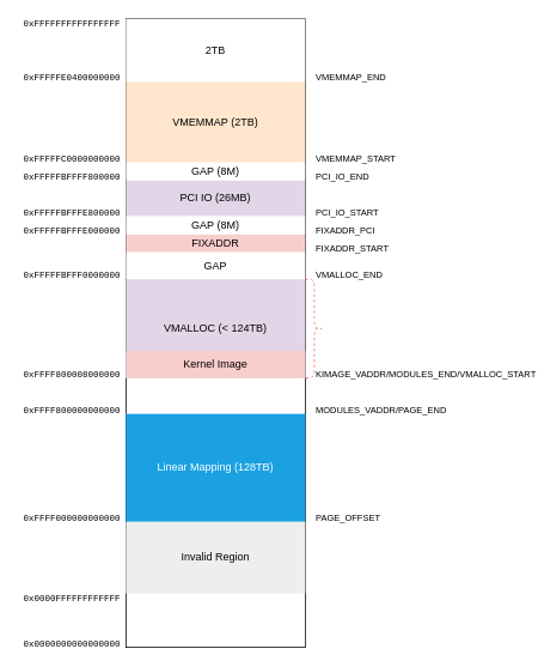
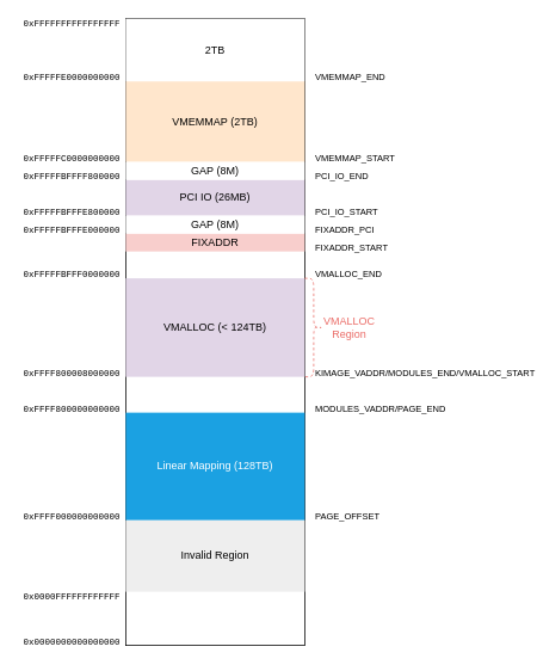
- <mxCell id="14" value="&lt;font style=&quot;font-size: 10px;&quot; face=&quot;Courier New&quot;&gt;0xFFFFFE0400000000&lt;/font&gt;" style="text;html=1;strokeColor=none;fillColor=none;align=center;verticalAlign=middle;whiteSpace=wrap;rounded=0;comic=0;" vertex="1" parent="1"><mxGeometry x="20" y="80" width="120" height="10" as="geometry" /></mxCell>
+ <mxCell id="14" value="&lt;font style=&quot;font-size: 10px;&quot; face=&quot;Courier New&quot;&gt;0xFFFFFE0000000000&lt;/font&gt;" style="text;html=1;strokeColor=none;fillColor=none;align=center;verticalAlign=middle;whiteSpace=wrap;rounded=0;comic=0;" vertex="1" parent="1"><mxGeometry x="20" y="80" width="120" height="10" as="geometry" /></mxCell>
- <mxCell id="34" value="GAP" style="rounded=0;whiteSpace=wrap;html=1;strokeColor=none;" vertex="1" parent="1"><mxGeometry x="140" y="280" width="200" height="30" as="geometry" /></mxCell>
+ <mxCell id="36" value="&lt;font color=&quot;#ea6b66&quot;&gt;VMALLOC Region&lt;/font&gt;" style="text;html=1;strokeColor=none;fillColor=none;align=center;verticalAlign=middle;whiteSpace=wrap;rounded=0;" vertex="1" parent="1"><mxGeometry x="360" y="350" width="60" height="30" as="geometry" /></mxCell>
- <mxCell id="31" value="Kernel Image" style="rounded=0;whiteSpace=wrap;html=1;fillColor=#f8cecc;strokeColor=none;" vertex="1" parent="1"><mxGeometry x="140" y="390" width="200" height="30" as="geometry" /></mxCell>
